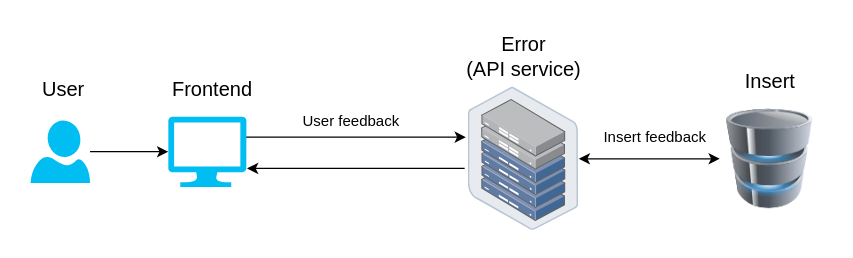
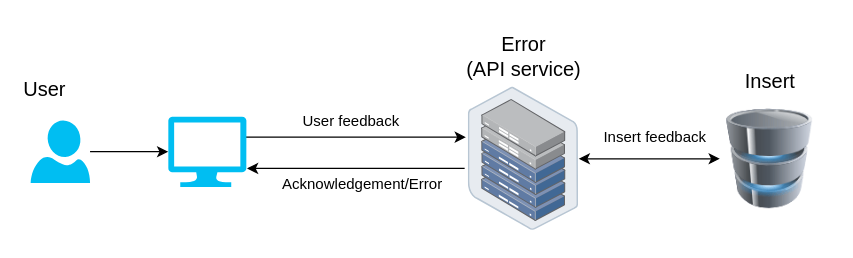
- <mxCell id="9" value="&lt;div style=&quot;font-size: 16px;&quot;&gt;User&lt;/div&gt;" style="text;html=1;align=center;verticalAlign=middle;resizable=0;points=[];autosize=1;strokeColor=none;fillColor=none;fontSize=16;" vertex="1" parent="1"><mxGeometry x="20" y="56.3" width="60" height="30" as="geometry" /></mxCell>
+ <mxCell id="9" value="&lt;div style=&quot;font-size: 16px;&quot;&gt;User&lt;/div&gt;" style="text;html=1;align=center;verticalAlign=middle;resizable=0;points=[];autosize=1;strokeColor=none;fillColor=none;fontSize=16;" vertex="1" parent="1"><mxGeometry x="5" y="56.3" width="60" height="30" as="geometry" /></mxCell>
- <mxCell id="10" value="Frontend" style="text;html=1;align=center;verticalAlign=middle;resizable=0;points=[];autosize=1;strokeColor=none;fillColor=none;fontSize=16;" vertex="1" parent="1"><mxGeometry x="124" y="56.3" width="90" height="30" as="geometry" /></mxCell>
+ <mxCell id="14" value="&lt;div&gt;Acknowledgement/Error&lt;br&gt;&lt;/div&gt;" style="text;html=1;align=center;verticalAlign=middle;resizable=0;points=[];autosize=1;strokeColor=none;fillColor=none;" vertex="1" parent="1"><mxGeometry x="214" y="132" width="150" height="30" as="geometry" /></mxCell>
